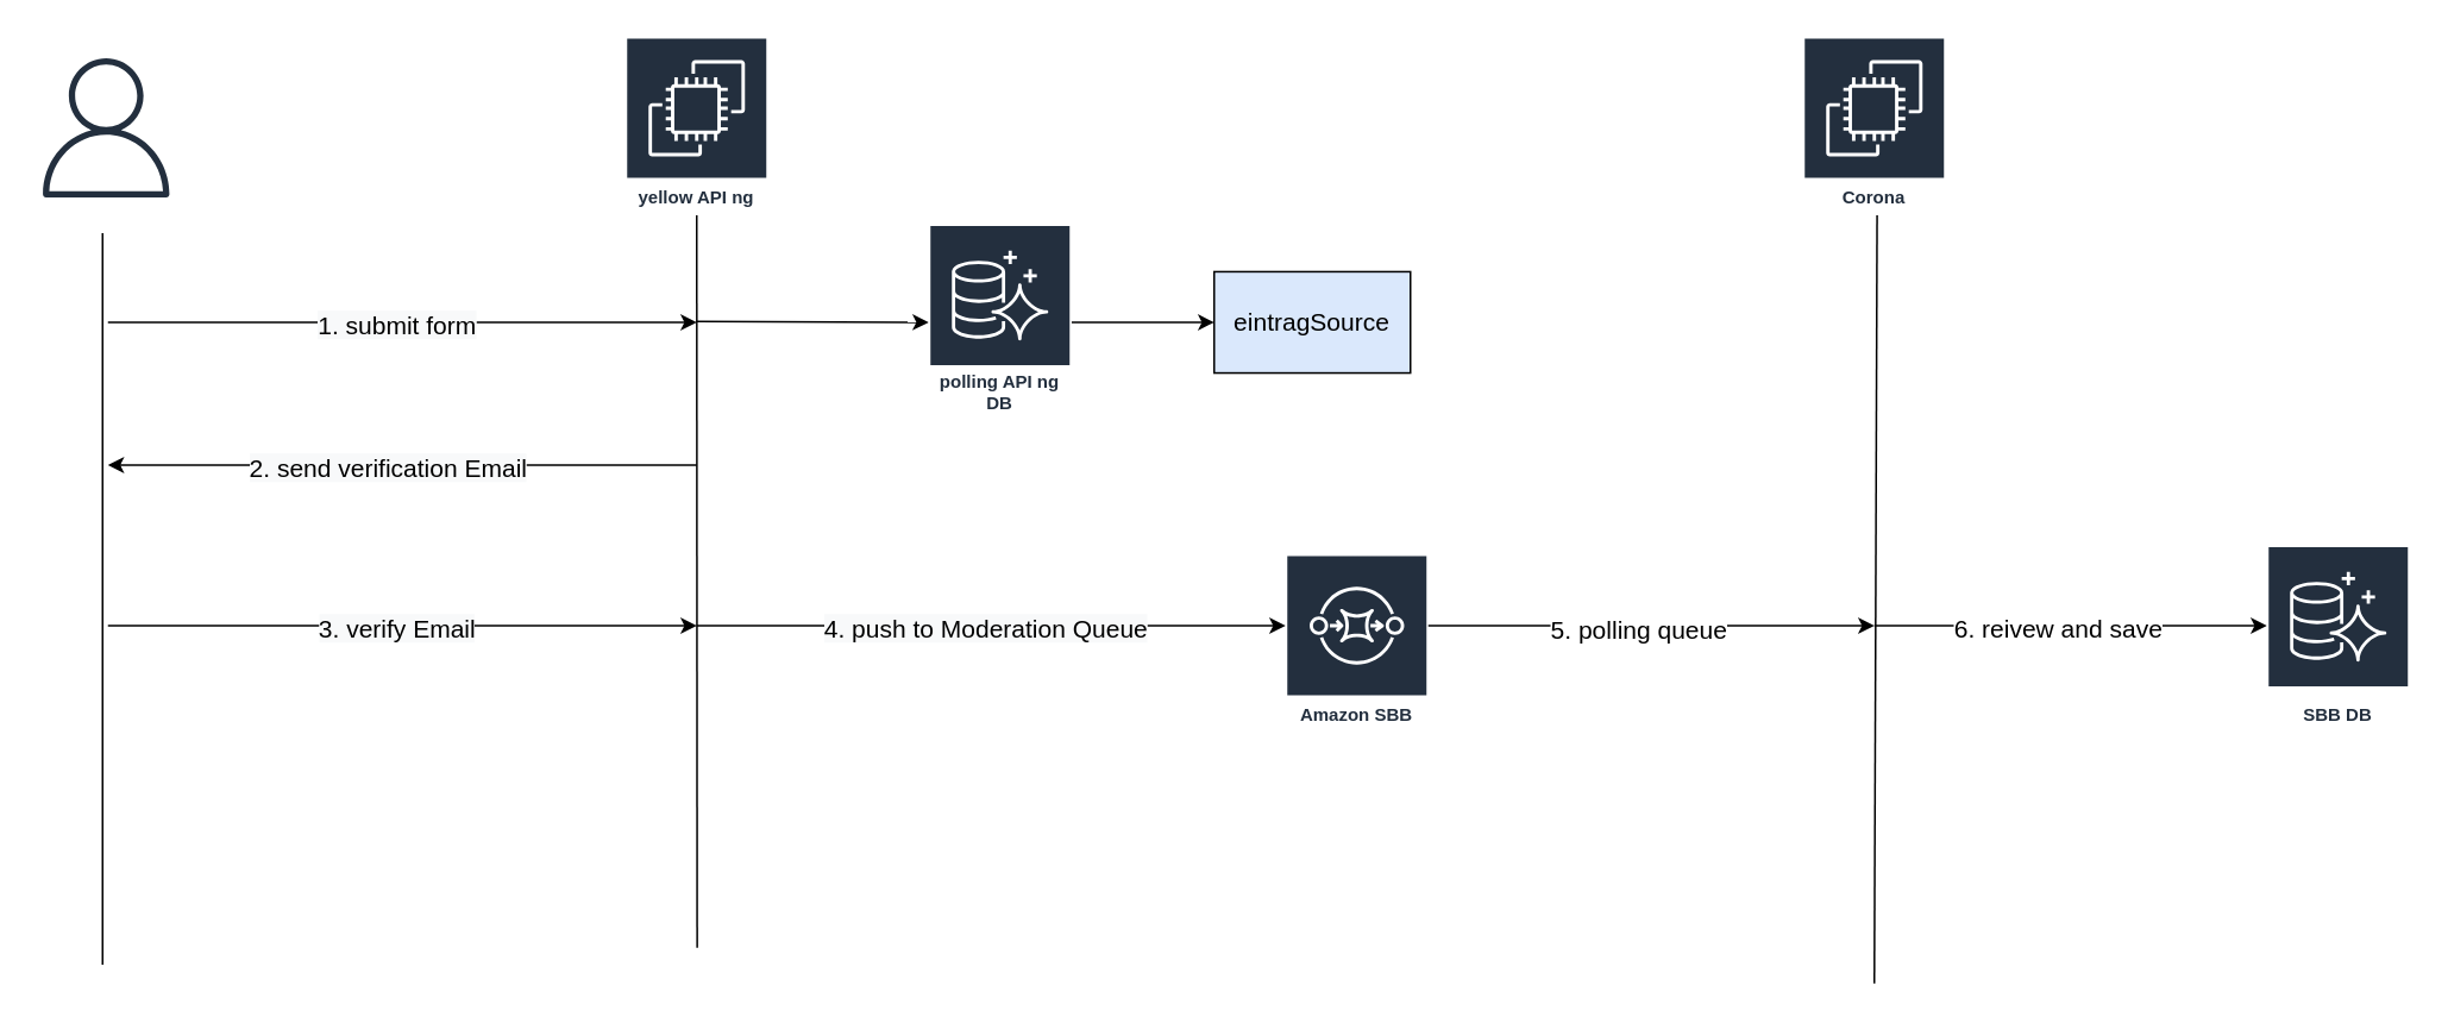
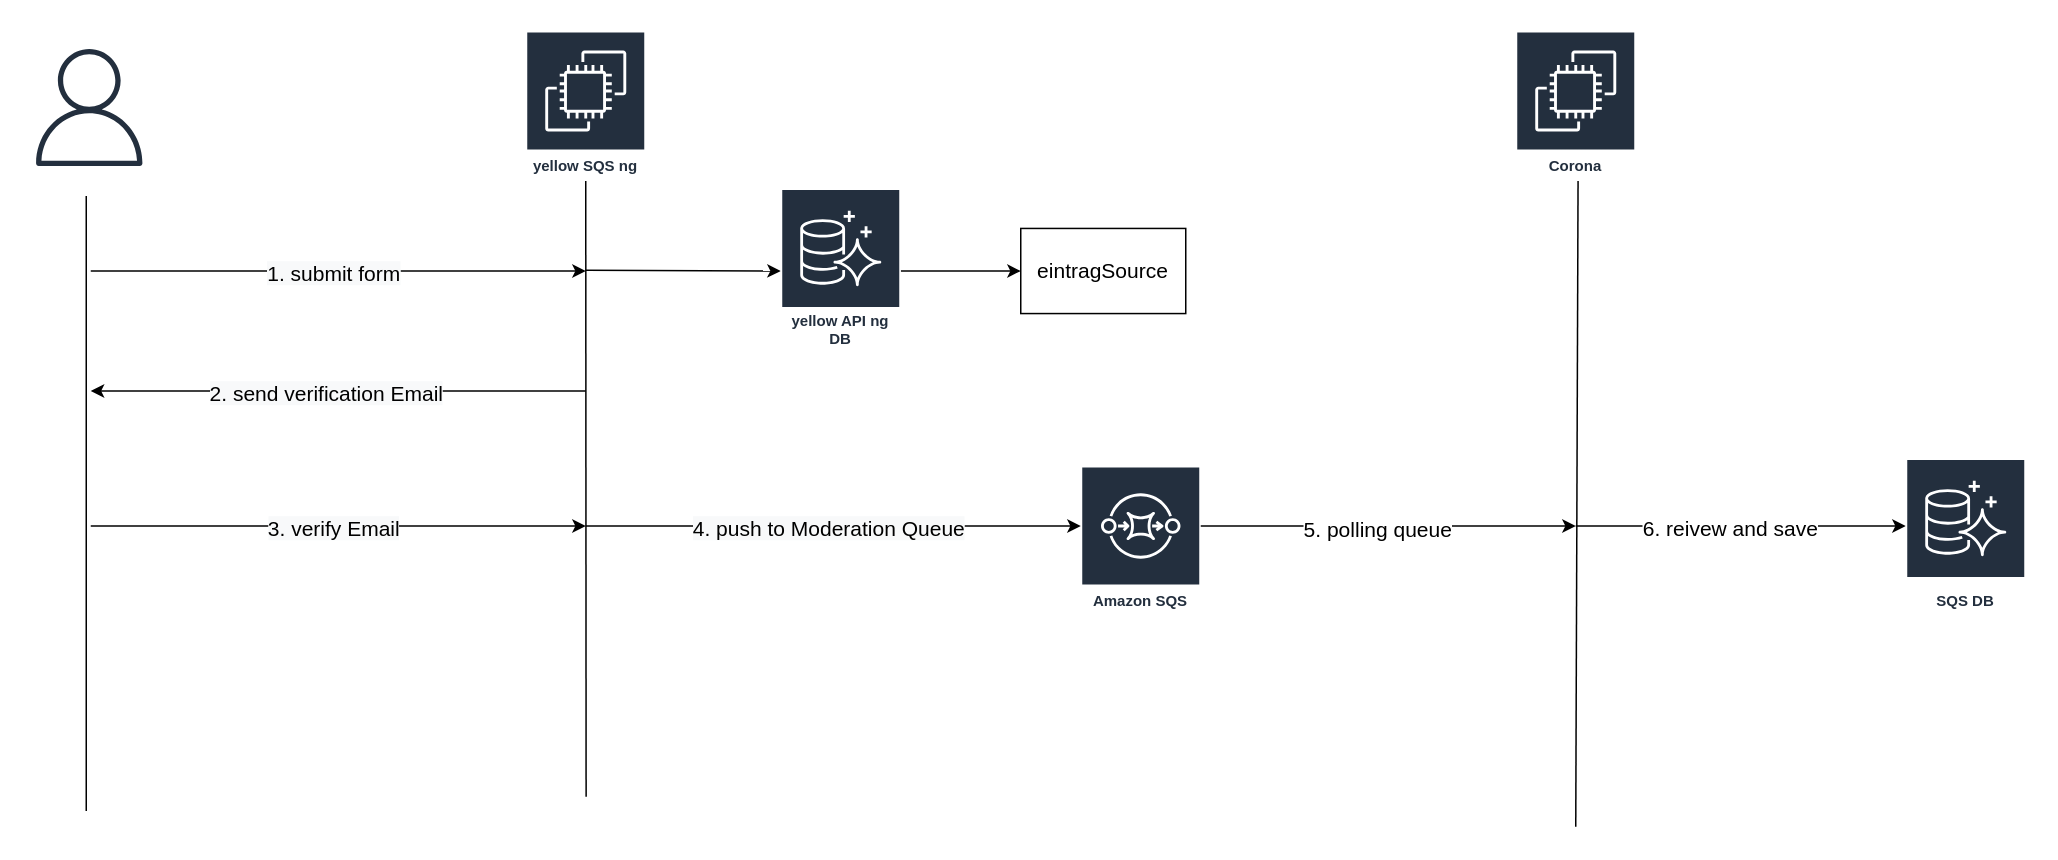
- <mxCell id="18" value="yellow API ng" style="outlineConnect=0;fontColor=#232F3E;gradientColor=none;strokeColor=#ffffff;fillColor=#232F3E;dashed=0;verticalLabelPosition=middle;verticalAlign=bottom;align=center;html=1;whiteSpace=wrap;fontSize=10;fontStyle=1;spacing=3;shape=mxgraph.aws4.productIcon;prIcon=mxgraph.aws4.ec2;" vertex="1" parent="1"><mxGeometry x="350" y="20" width="80" height="100" as="geometry" /></mxCell>
+ <mxCell id="18" value="yellow SQS ng" style="outlineConnect=0;fontColor=#232F3E;gradientColor=none;strokeColor=#ffffff;fillColor=#232F3E;dashed=0;verticalLabelPosition=middle;verticalAlign=bottom;align=center;html=1;whiteSpace=wrap;fontSize=10;fontStyle=1;spacing=3;shape=mxgraph.aws4.productIcon;prIcon=mxgraph.aws4.ec2;" vertex="1" parent="1"><mxGeometry x="350" y="20" width="80" height="100" as="geometry" /></mxCell>
- <mxCell id="2" value="eintragSource" style="rounded=0;whiteSpace=wrap;html=1;fontSize=14;fillColor=#dae8fc;" vertex="1" parent="1"><mxGeometry x="680" y="151.63" width="110" height="56.75" as="geometry" /></mxCell>
+ <mxCell id="2" value="eintragSource" style="rounded=0;whiteSpace=wrap;html=1;fontSize=14;" vertex="1" parent="1"><mxGeometry x="680" y="151.63" width="110" height="56.75" as="geometry" /></mxCell>
- <mxCell id="21" value="polling API ng&lt;br&gt;DB" style="outlineConnect=0;fontColor=#232F3E;gradientColor=none;strokeColor=#ffffff;fillColor=#232F3E;dashed=0;verticalLabelPosition=middle;verticalAlign=bottom;align=center;html=1;whiteSpace=wrap;fontSize=10;fontStyle=1;spacing=3;shape=mxgraph.aws4.productIcon;prIcon=mxgraph.aws4.aurora;" vertex="1" parent="1"><mxGeometry x="520" y="125" width="80" height="110" as="geometry" /></mxCell>
+ <mxCell id="21" value="yellow API ng&lt;br&gt;DB" style="outlineConnect=0;fontColor=#232F3E;gradientColor=none;strokeColor=#ffffff;fillColor=#232F3E;dashed=0;verticalLabelPosition=middle;verticalAlign=bottom;align=center;html=1;whiteSpace=wrap;fontSize=10;fontStyle=1;spacing=3;shape=mxgraph.aws4.productIcon;prIcon=mxgraph.aws4.aurora;" vertex="1" parent="1"><mxGeometry x="520" y="125" width="80" height="110" as="geometry" /></mxCell>
- <mxCell id="3" value="Amazon SBB" style="outlineConnect=0;fontColor=#232F3E;gradientColor=none;strokeColor=#ffffff;fillColor=#232F3E;dashed=0;verticalLabelPosition=middle;verticalAlign=bottom;align=center;html=1;whiteSpace=wrap;fontSize=10;fontStyle=1;spacing=3;shape=mxgraph.aws4.productIcon;prIcon=mxgraph.aws4.sqs;" vertex="1" parent="1"><mxGeometry x="720" y="310" width="80" height="100" as="geometry" /></mxCell>
+ <mxCell id="3" value="Amazon SQS" style="outlineConnect=0;fontColor=#232F3E;gradientColor=none;strokeColor=#ffffff;fillColor=#232F3E;dashed=0;verticalLabelPosition=middle;verticalAlign=bottom;align=center;html=1;whiteSpace=wrap;fontSize=10;fontStyle=1;spacing=3;shape=mxgraph.aws4.productIcon;prIcon=mxgraph.aws4.sqs;" vertex="1" parent="1"><mxGeometry x="720" y="310" width="80" height="100" as="geometry" /></mxCell>
- <mxCell id="22" value="SBB DB&lt;br&gt;" style="outlineConnect=0;fontColor=#232F3E;gradientColor=none;strokeColor=#ffffff;fillColor=#232F3E;dashed=0;verticalLabelPosition=middle;verticalAlign=bottom;align=center;html=1;whiteSpace=wrap;fontSize=10;fontStyle=1;spacing=3;shape=mxgraph.aws4.productIcon;prIcon=mxgraph.aws4.aurora;" vertex="1" parent="1"><mxGeometry x="1270" y="305" width="80" height="105" as="geometry" /></mxCell>
+ <mxCell id="22" value="SQS DB&lt;br&gt;" style="outlineConnect=0;fontColor=#232F3E;gradientColor=none;strokeColor=#ffffff;fillColor=#232F3E;dashed=0;verticalLabelPosition=middle;verticalAlign=bottom;align=center;html=1;whiteSpace=wrap;fontSize=10;fontStyle=1;spacing=3;shape=mxgraph.aws4.productIcon;prIcon=mxgraph.aws4.aurora;" vertex="1" parent="1"><mxGeometry x="1270" y="305" width="80" height="105" as="geometry" /></mxCell>
